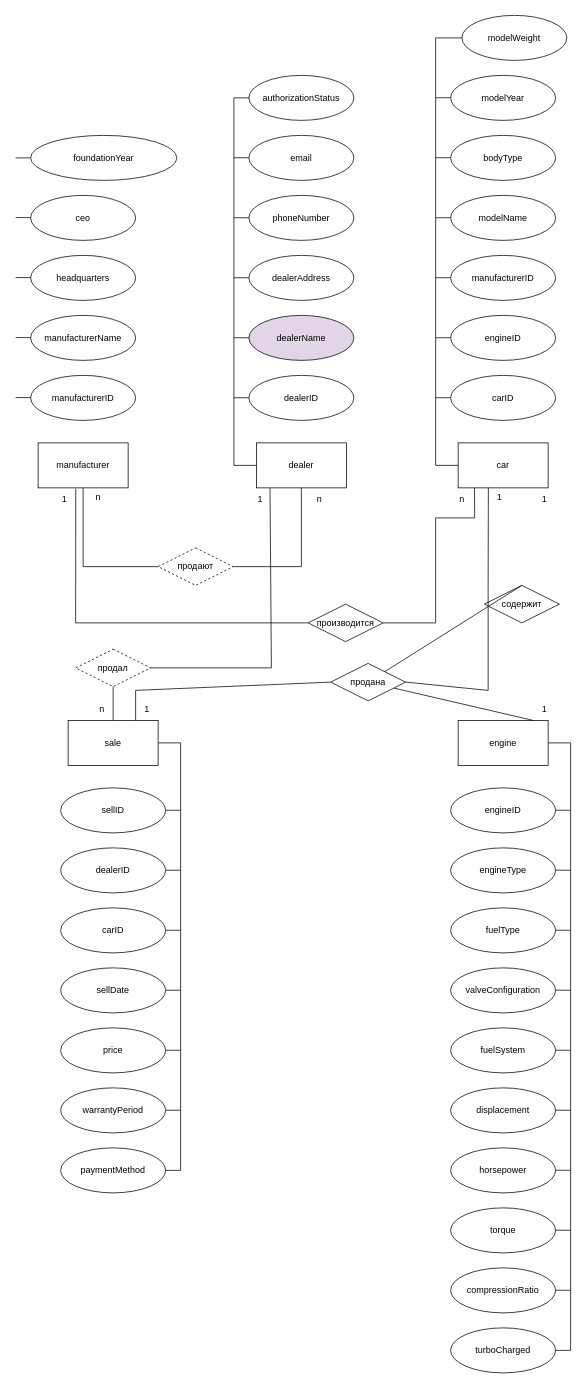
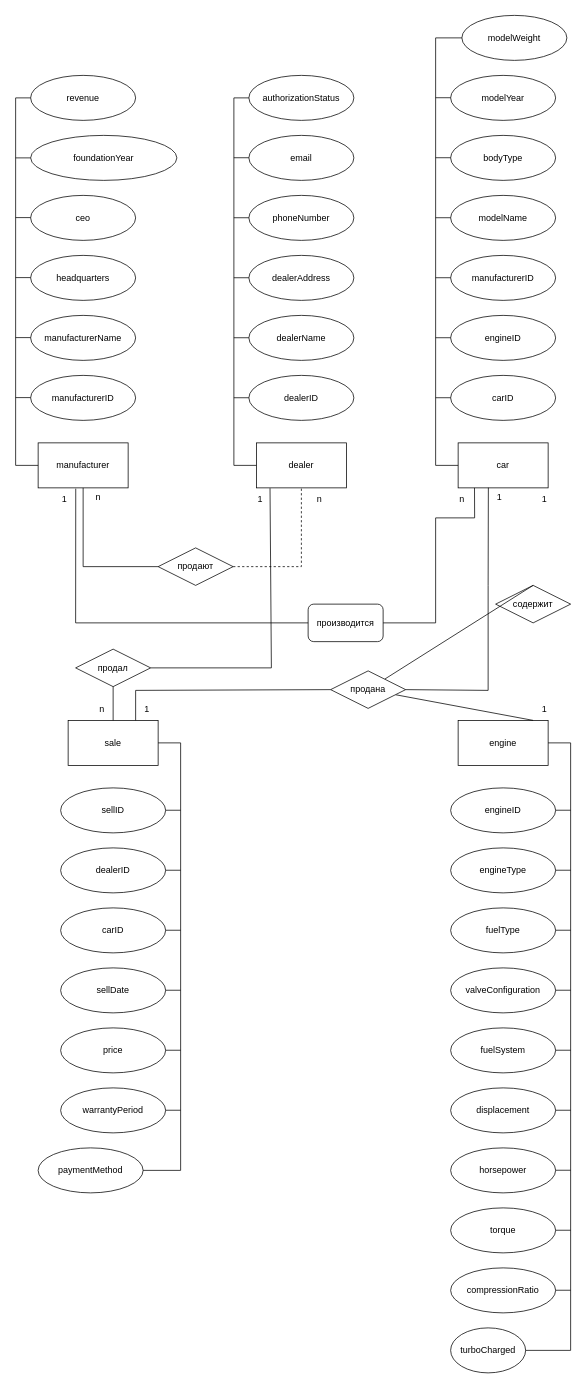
+ <mxCell id="12" value="revenue" style="ellipse;whiteSpace=wrap;html=1;" vertex="1" parent="1"><mxGeometry x="40" y="100" width="140" height="60" as="geometry" /></mxCell>
+ <mxCell id="43" value="" style="endArrow=none;html=1;rounded=0;entryX=0;entryY=0.5;entryDx=0;entryDy=0;exitX=0;exitY=0.5;exitDx=0;exitDy=0;" edge="1" parent="1" source="2" target="12"><mxGeometry width="50" height="50" relative="1" as="geometry"><mxPoint x="20" y="620" as="sourcePoint" /><mxPoint x="20" y="210" as="targetPoint" /><Array as="points"><mxPoint x="20" y="620" /><mxPoint x="20" y="130" /></Array></mxGeometry></mxCell>
- <mxCell id="14" value="dealerName" style="ellipse;whiteSpace=wrap;html=1;fillColor=#e1d5e7;" vertex="1" parent="1"><mxGeometry x="331" y="420" width="140" height="60" as="geometry" /></mxCell>
+ <mxCell id="14" value="dealerName" style="ellipse;whiteSpace=wrap;html=1;" vertex="1" parent="1"><mxGeometry x="331" y="420" width="140" height="60" as="geometry" /></mxCell>
- <mxCell id="81" value="" style="endArrow=none;html=1;rounded=0;exitX=1;exitY=0.5;exitDx=0;exitDy=0;entryX=0.5;entryY=1;entryDx=0;entryDy=0;" edge="1" parent="1" source="79" target="3"><mxGeometry width="50" height="50" relative="1" as="geometry"><mxPoint x="320" y="760" as="sourcePoint" /><mxPoint x="370" y="710" as="targetPoint" /><Array as="points"><mxPoint x="401" y="755" /></Array></mxGeometry></mxCell>
+ <mxCell id="81" value="" style="endArrow=none;html=1;rounded=0;exitX=1;exitY=0.5;exitDx=0;exitDy=0;entryX=0.5;entryY=1;entryDx=0;entryDy=0;dashed=1;" edge="1" parent="1" source="79" target="3"><mxGeometry width="50" height="50" relative="1" as="geometry"><mxPoint x="320" y="760" as="sourcePoint" /><mxPoint x="370" y="710" as="targetPoint" /><Array as="points"><mxPoint x="401" y="755" /></Array></mxGeometry></mxCell>
- <mxCell id="79" value="продают" style="rhombus;whiteSpace=wrap;html=1;dashed=1;" vertex="1" parent="1"><mxGeometry x="210" y="730" width="100" height="50" as="geometry" /></mxCell>
+ <mxCell id="79" value="продают" style="rhombus;whiteSpace=wrap;html=1;" vertex="1" parent="1"><mxGeometry x="210" y="730" width="100" height="50" as="geometry" /></mxCell>
- <mxCell id="84" value="содержит" style="rhombus;whiteSpace=wrap;html=1;" vertex="1" parent="1"><mxGeometry x="645" y="780" width="100" height="50" as="geometry" /></mxCell>
+ <mxCell id="84" value="содержит" style="rhombus;whiteSpace=wrap;html=1;" vertex="1" parent="1"><mxGeometry x="660" y="780" width="100" height="50" as="geometry" /></mxCell>
- <mxCell id="85" value="производится" style="rhombus;whiteSpace=wrap;html=1;" vertex="1" parent="1"><mxGeometry x="410" y="805" width="100" height="50" as="geometry" /></mxCell>
+ <mxCell id="85" value="производится" style="whiteSpace=wrap;html=1;rounded=1;" vertex="1" parent="1"><mxGeometry x="410" y="805" width="100" height="50" as="geometry" /></mxCell>
- <mxCell id="93" value="продал" style="rhombus;whiteSpace=wrap;html=1;dashed=1;" vertex="1" parent="1"><mxGeometry x="100" y="865" width="100" height="50" as="geometry" /></mxCell>
+ <mxCell id="93" value="продал" style="rhombus;whiteSpace=wrap;html=1;" vertex="1" parent="1"><mxGeometry x="100" y="865" width="100" height="50" as="geometry" /></mxCell>
- <mxCell id="92" value="продана" style="rhombus;whiteSpace=wrap;html=1;" vertex="1" parent="1"><mxGeometry x="440" y="884" width="100" height="50" as="geometry" /></mxCell>
+ <mxCell id="92" value="продана" style="rhombus;whiteSpace=wrap;html=1;" vertex="1" parent="1"><mxGeometry x="440" y="894" width="100" height="50" as="geometry" /></mxCell>
- <mxCell id="42" value="paymentMethod" style="ellipse;whiteSpace=wrap;html=1;" vertex="1" parent="1"><mxGeometry x="80" y="1530" width="140" height="60" as="geometry" /></mxCell>
+ <mxCell id="42" value="paymentMethod" style="ellipse;whiteSpace=wrap;html=1;" vertex="1" parent="1"><mxGeometry x="50" y="1530" width="140" height="60" as="geometry" /></mxCell>
- <mxCell id="35" value="turboCharged" style="ellipse;whiteSpace=wrap;html=1;" vertex="1" parent="1"><mxGeometry x="600" y="1770" width="140" height="60" as="geometry" /></mxCell>
+ <mxCell id="35" value="turboCharged" style="ellipse;whiteSpace=wrap;html=1;" vertex="1" parent="1"><mxGeometry x="600" y="1770" width="100" height="60" as="geometry" /></mxCell>
